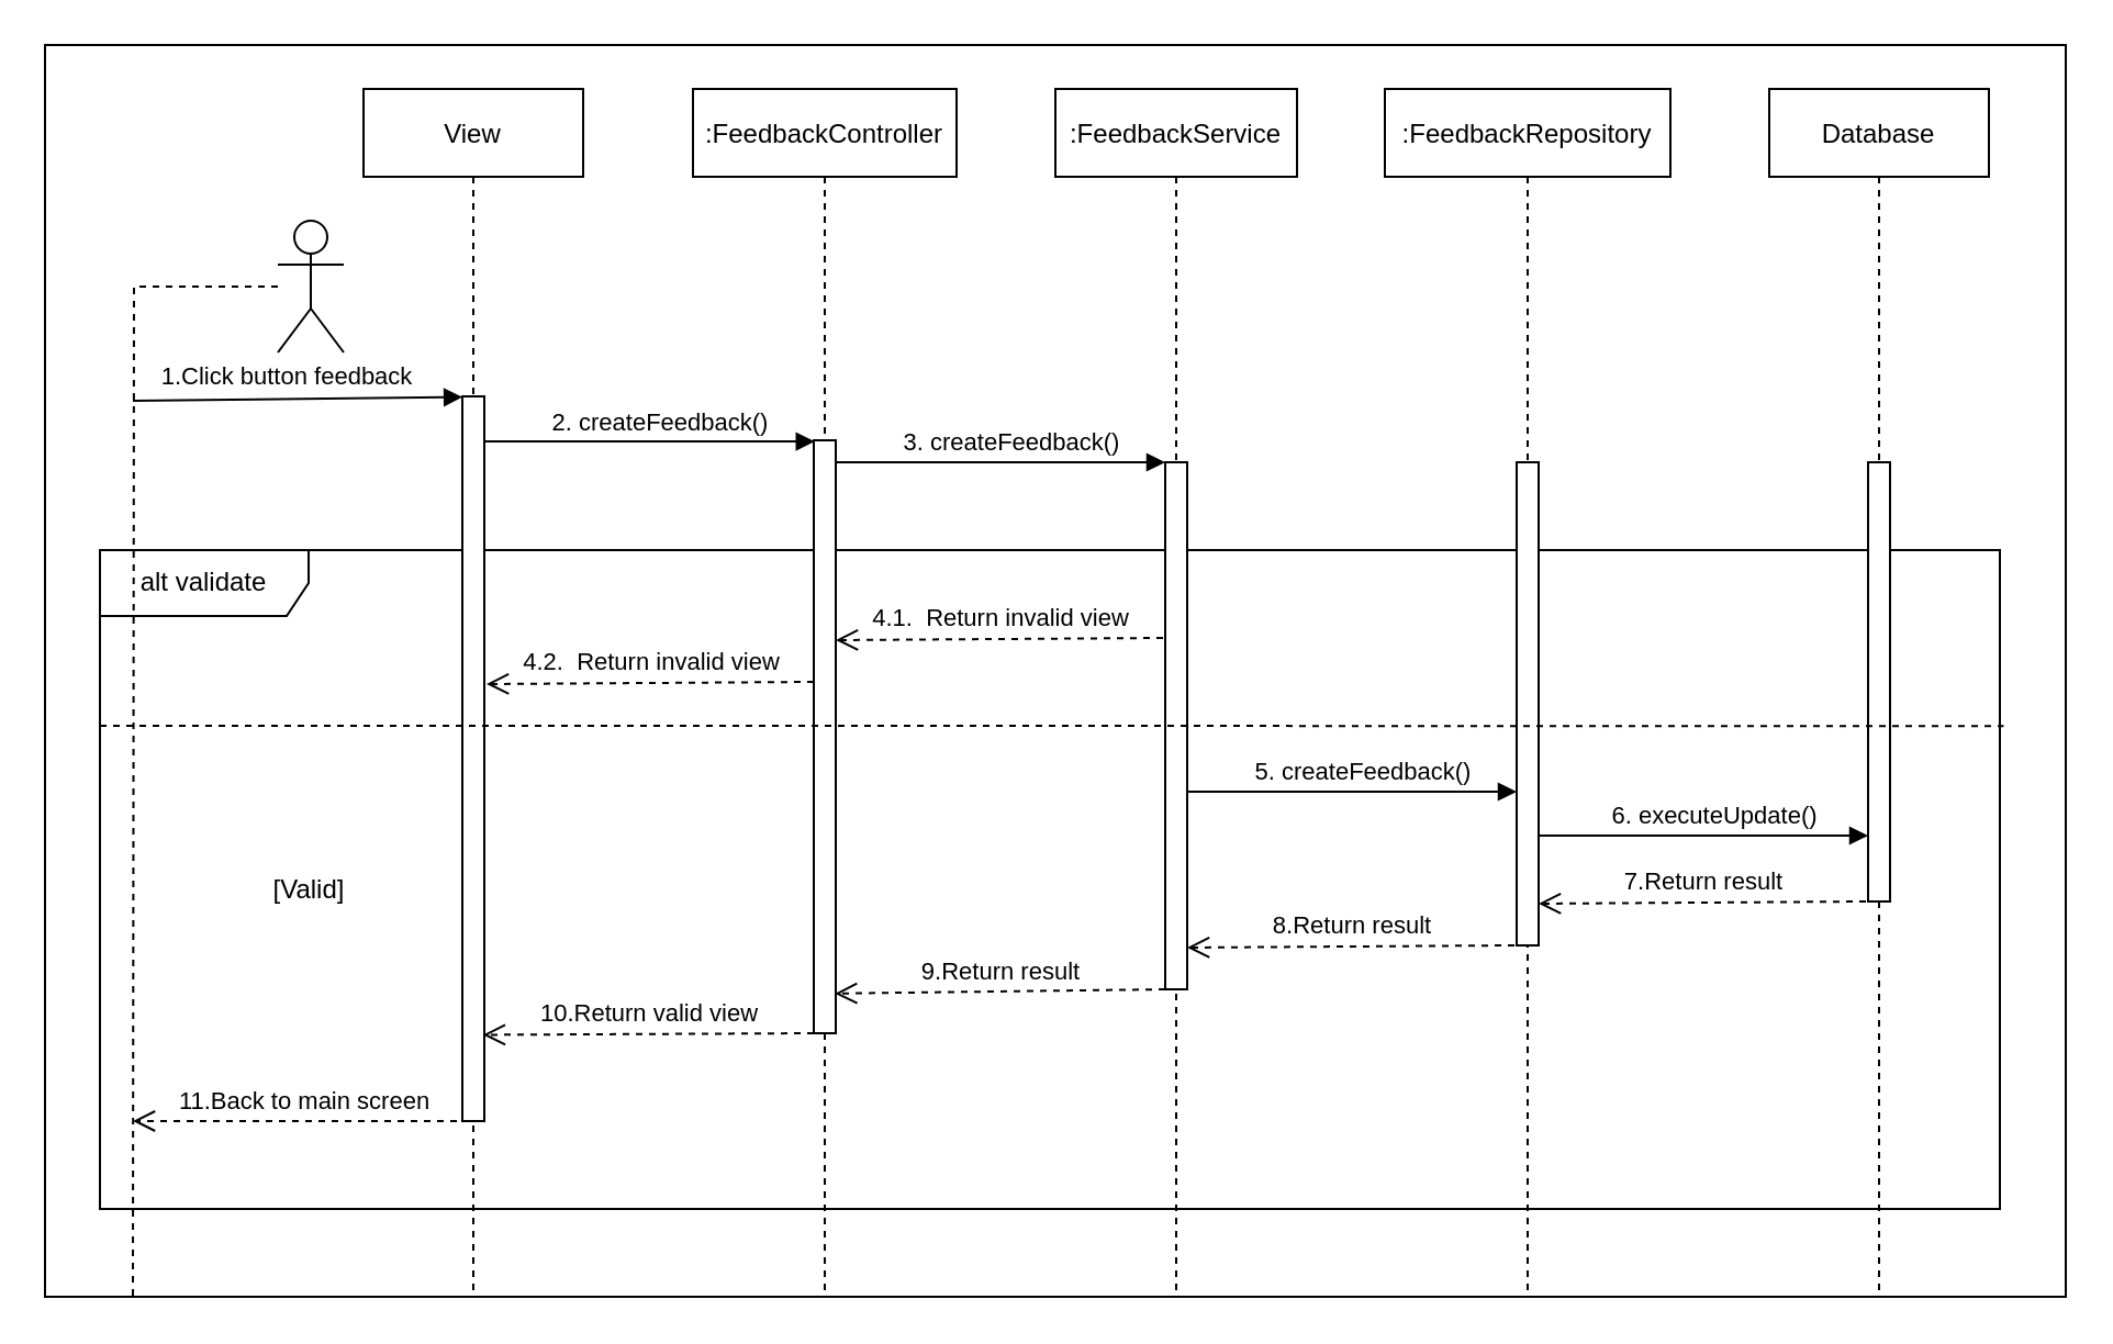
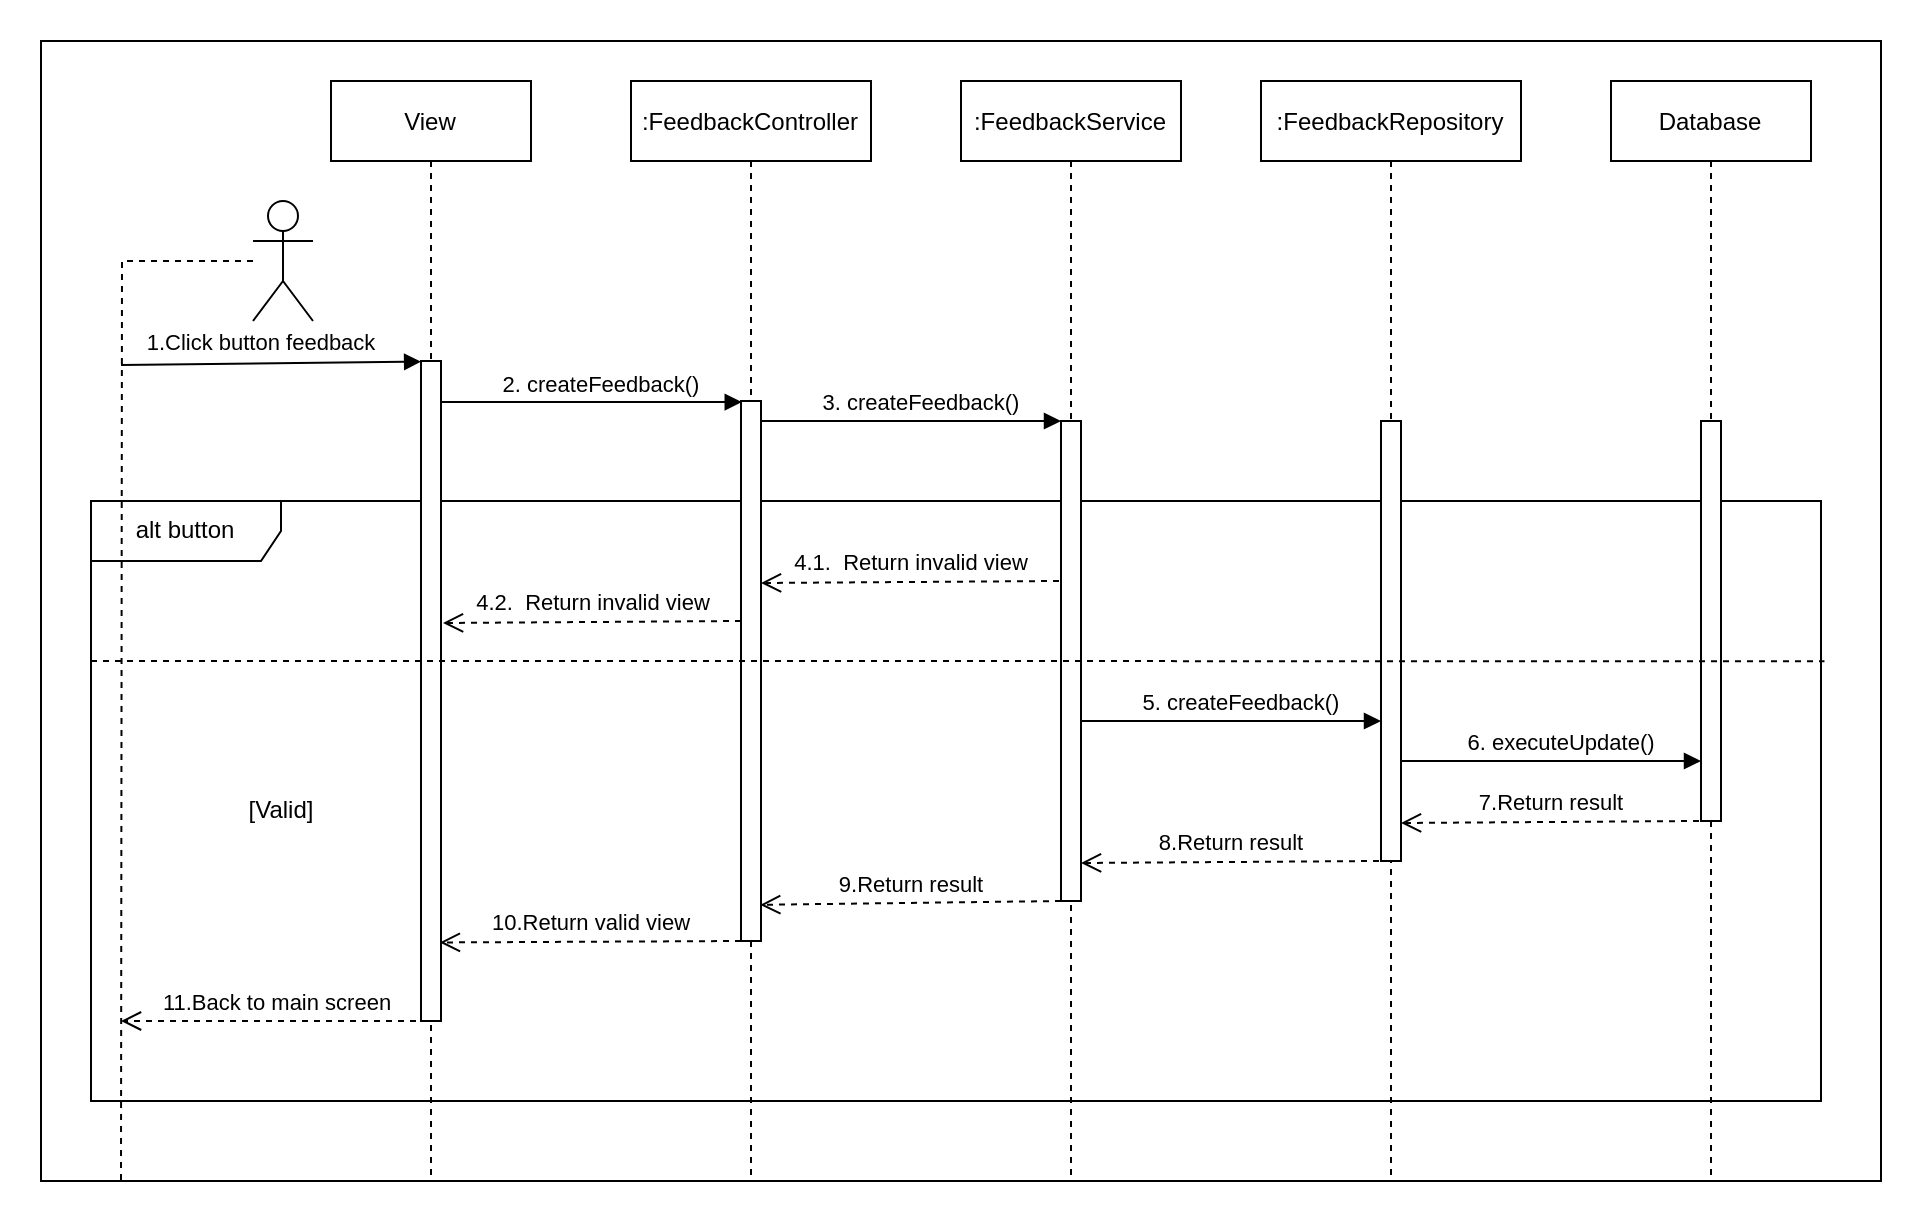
- <mxCell id="3" value="alt validate" style="shape=umlFrame;whiteSpace=wrap;html=1;width=95;height=30;" parent="1" vertex="1"><mxGeometry x="45" y="250" width="865" height="300" as="geometry" /></mxCell>
+ <mxCell id="3" value="alt button" style="shape=umlFrame;whiteSpace=wrap;html=1;width=95;height=30;" parent="1" vertex="1"><mxGeometry x="45" y="250" width="865" height="300" as="geometry" /></mxCell>
